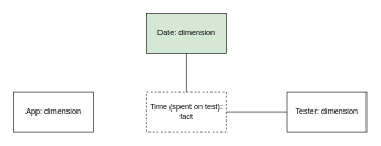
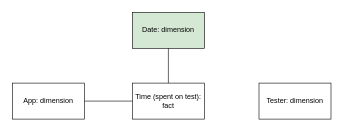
+ <mxCell id="6" value="" style="endArrow=none;html=1;exitX=0;exitY=0.5;exitDx=0;exitDy=0;entryX=1;entryY=0.5;entryDx=0;entryDy=0;" edge="1" parent="1" source="2" target="3"><mxGeometry width="50" height="50" relative="1" as="geometry"><mxPoint x="139" y="279" as="sourcePoint" /><mxPoint x="189" y="229" as="targetPoint" /></mxGeometry></mxCell>
- <mxCell id="2" value="Time (spent on test): fact" style="rounded=0;whiteSpace=wrap;html=1;dashed=1;" vertex="1" parent="1"><mxGeometry x="220" y="138" width="120" height="60" as="geometry" /></mxCell>
+ <mxCell id="2" value="Time (spent on test): fact" style="rounded=0;whiteSpace=wrap;html=1;" vertex="1" parent="1"><mxGeometry x="220" y="138" width="120" height="60" as="geometry" /></mxCell>
- <mxCell id="7" value="" style="endArrow=none;html=1;entryX=0;entryY=0.5;entryDx=0;entryDy=0;exitX=1;exitY=0.5;exitDx=0;exitDy=0;" edge="1" parent="1" source="2" target="4"><mxGeometry width="50" height="50" relative="1" as="geometry"><mxPoint x="308" y="296" as="sourcePoint" /><mxPoint x="358" y="246" as="targetPoint" /></mxGeometry></mxCell>
